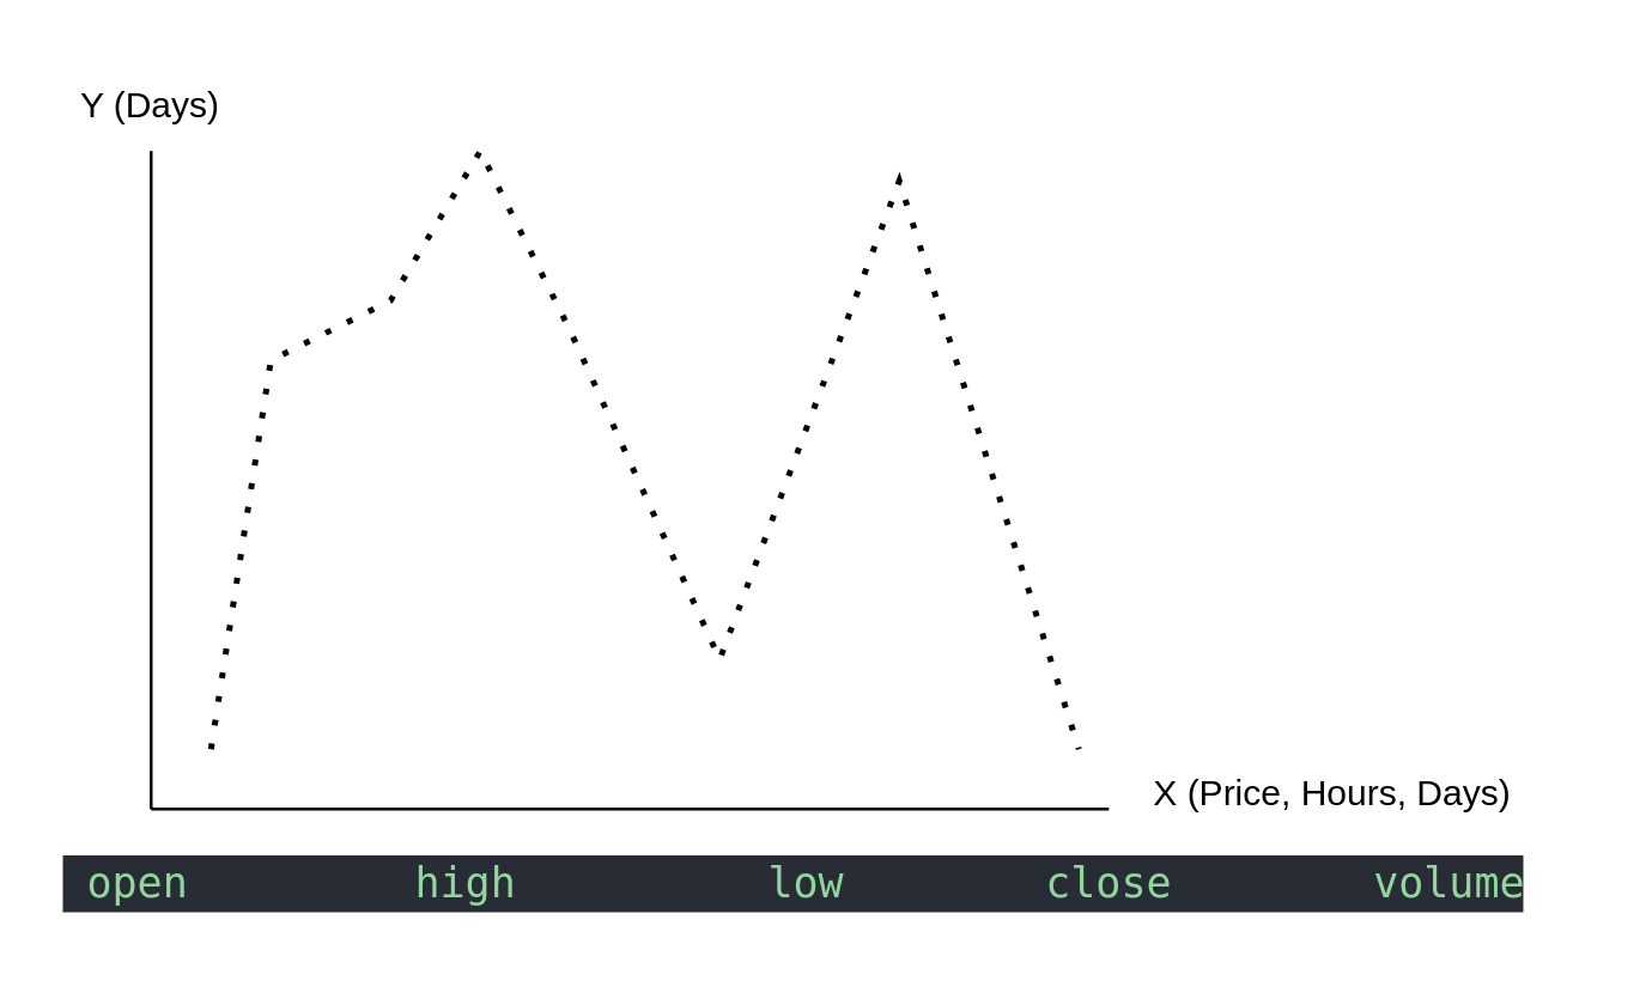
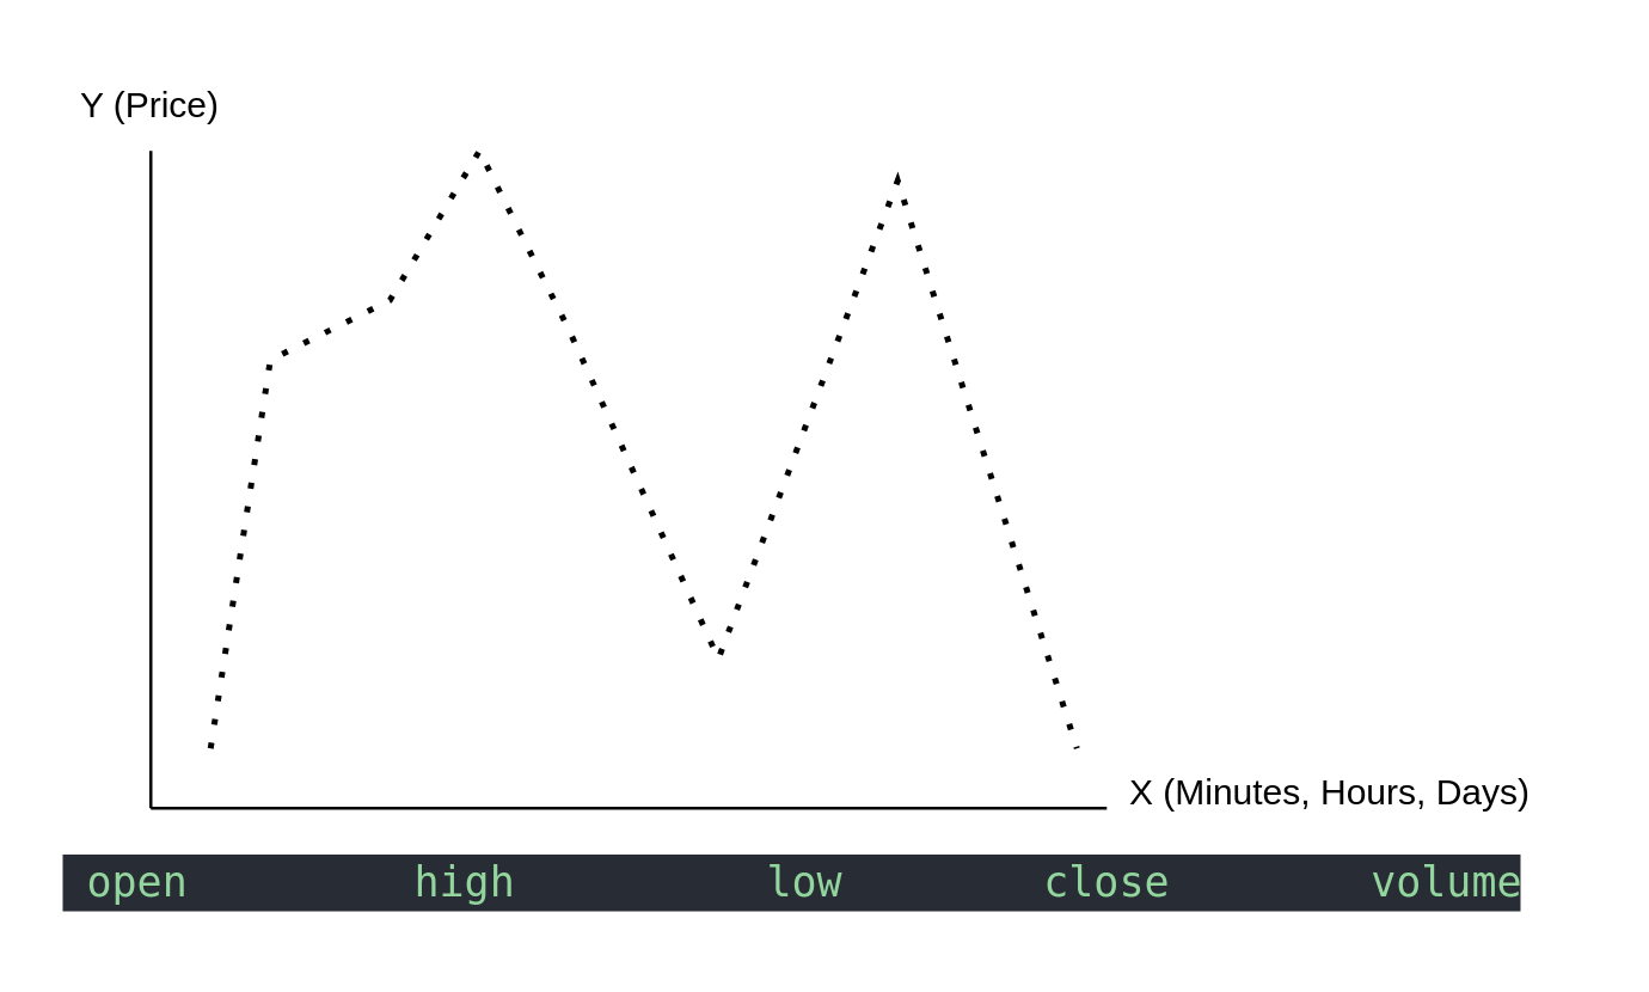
- <mxCell id="5" value="Y (Days)" style="text;html=1;align=center;verticalAlign=middle;whiteSpace=wrap;rounded=0;" vertex="1" parent="1"><mxGeometry x="20" y="20" width="60" height="30" as="geometry" /></mxCell>
+ <mxCell id="5" value="Y (Price)" style="text;html=1;align=center;verticalAlign=middle;whiteSpace=wrap;rounded=0;" vertex="1" parent="1"><mxGeometry x="20" y="20" width="60" height="30" as="geometry" /></mxCell>
- <mxCell id="4" value="X (Price, Hours, Days)" style="text;html=1;align=center;verticalAlign=middle;whiteSpace=wrap;rounded=0;" vertex="1" parent="1"><mxGeometry x="360" y="250" width="170" height="30" as="geometry" /></mxCell>
+ <mxCell id="4" value="X (Minutes, Hours, Days)" style="text;html=1;align=center;verticalAlign=middle;whiteSpace=wrap;rounded=0;" vertex="1" parent="1"><mxGeometry x="360" y="250" width="170" height="30" as="geometry" /></mxCell>
